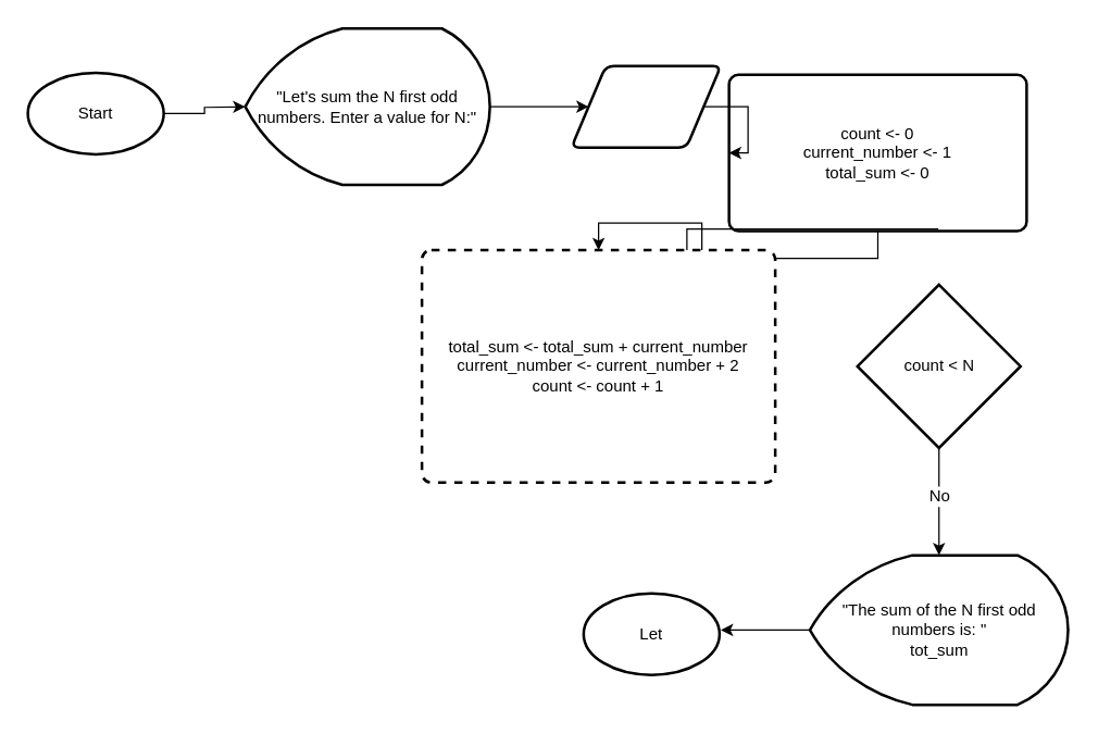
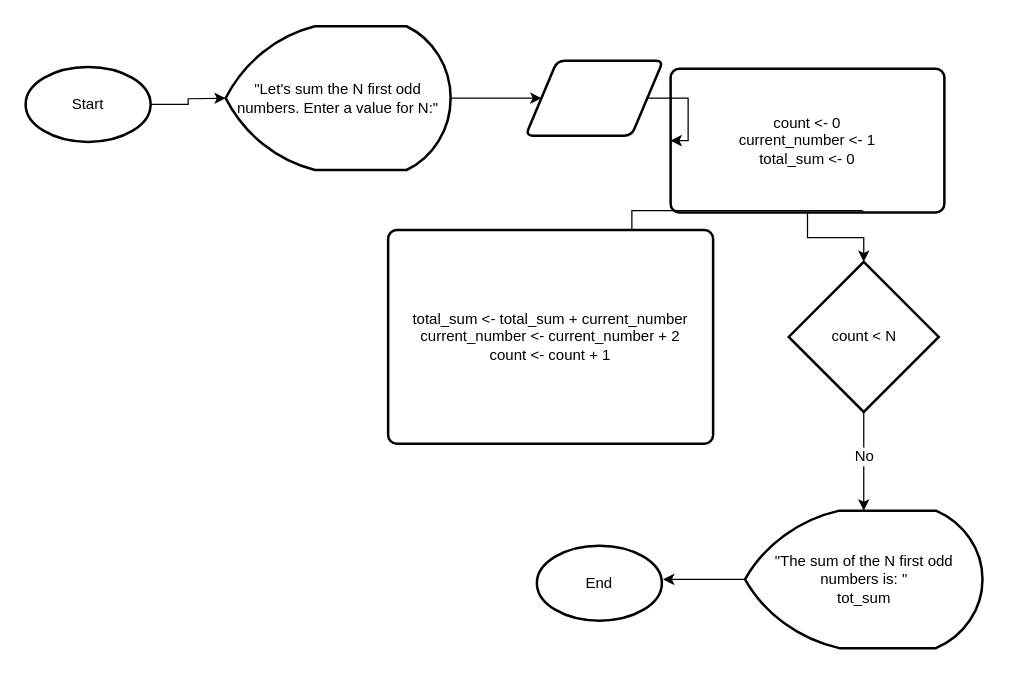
- <mxCell id="4" style="edgeStyle=orthogonalEdgeStyle;rounded=0;orthogonalLoop=1;jettySize=auto;html=1;" parent="1" source="5" target="14" edge="1"><mxGeometry relative="1" as="geometry"><mxPoint x="720" y="78" as="targetPoint" /></mxGeometry></mxCell>
+ <mxCell id="4" style="edgeStyle=orthogonalEdgeStyle;rounded=0;orthogonalLoop=1;jettySize=auto;html=1;entryX=0.5;entryY=0;entryDx=0;entryDy=0;entryPerimeter=0;" parent="1" source="5" target="12" edge="1"><mxGeometry relative="1" as="geometry"><mxPoint x="720" y="78" as="targetPoint" /></mxGeometry></mxCell>
- <mxCell id="14" value="total_sum &amp;lt;- total_sum + current_number&lt;br&gt;current_number &amp;lt;- current_number + 2&lt;br&gt;count &amp;lt;- count + 1" style="rounded=1;whiteSpace=wrap;html=1;absoluteArcSize=1;arcSize=14;strokeWidth=2;dashed=1;" parent="1" vertex="1"><mxGeometry x="310" y="183.5" width="260" height="171" as="geometry" /></mxCell>
+ <mxCell id="14" value="total_sum &amp;lt;- total_sum + current_number&lt;br&gt;current_number &amp;lt;- current_number + 2&lt;br&gt;count &amp;lt;- count + 1" style="rounded=1;whiteSpace=wrap;html=1;absoluteArcSize=1;arcSize=14;strokeWidth=2;" parent="1" vertex="1"><mxGeometry x="310" y="183.5" width="260" height="171" as="geometry" /></mxCell>
- <mxCell id="17" value="Let" style="strokeWidth=2;html=1;shape=mxgraph.flowchart.start_1;whiteSpace=wrap;" parent="1" vertex="1"><mxGeometry x="429" y="436" width="100" height="60" as="geometry" /></mxCell>
+ <mxCell id="17" value="End" style="strokeWidth=2;html=1;shape=mxgraph.flowchart.start_1;whiteSpace=wrap;" parent="1" vertex="1"><mxGeometry x="429" y="436" width="100" height="60" as="geometry" /></mxCell>
